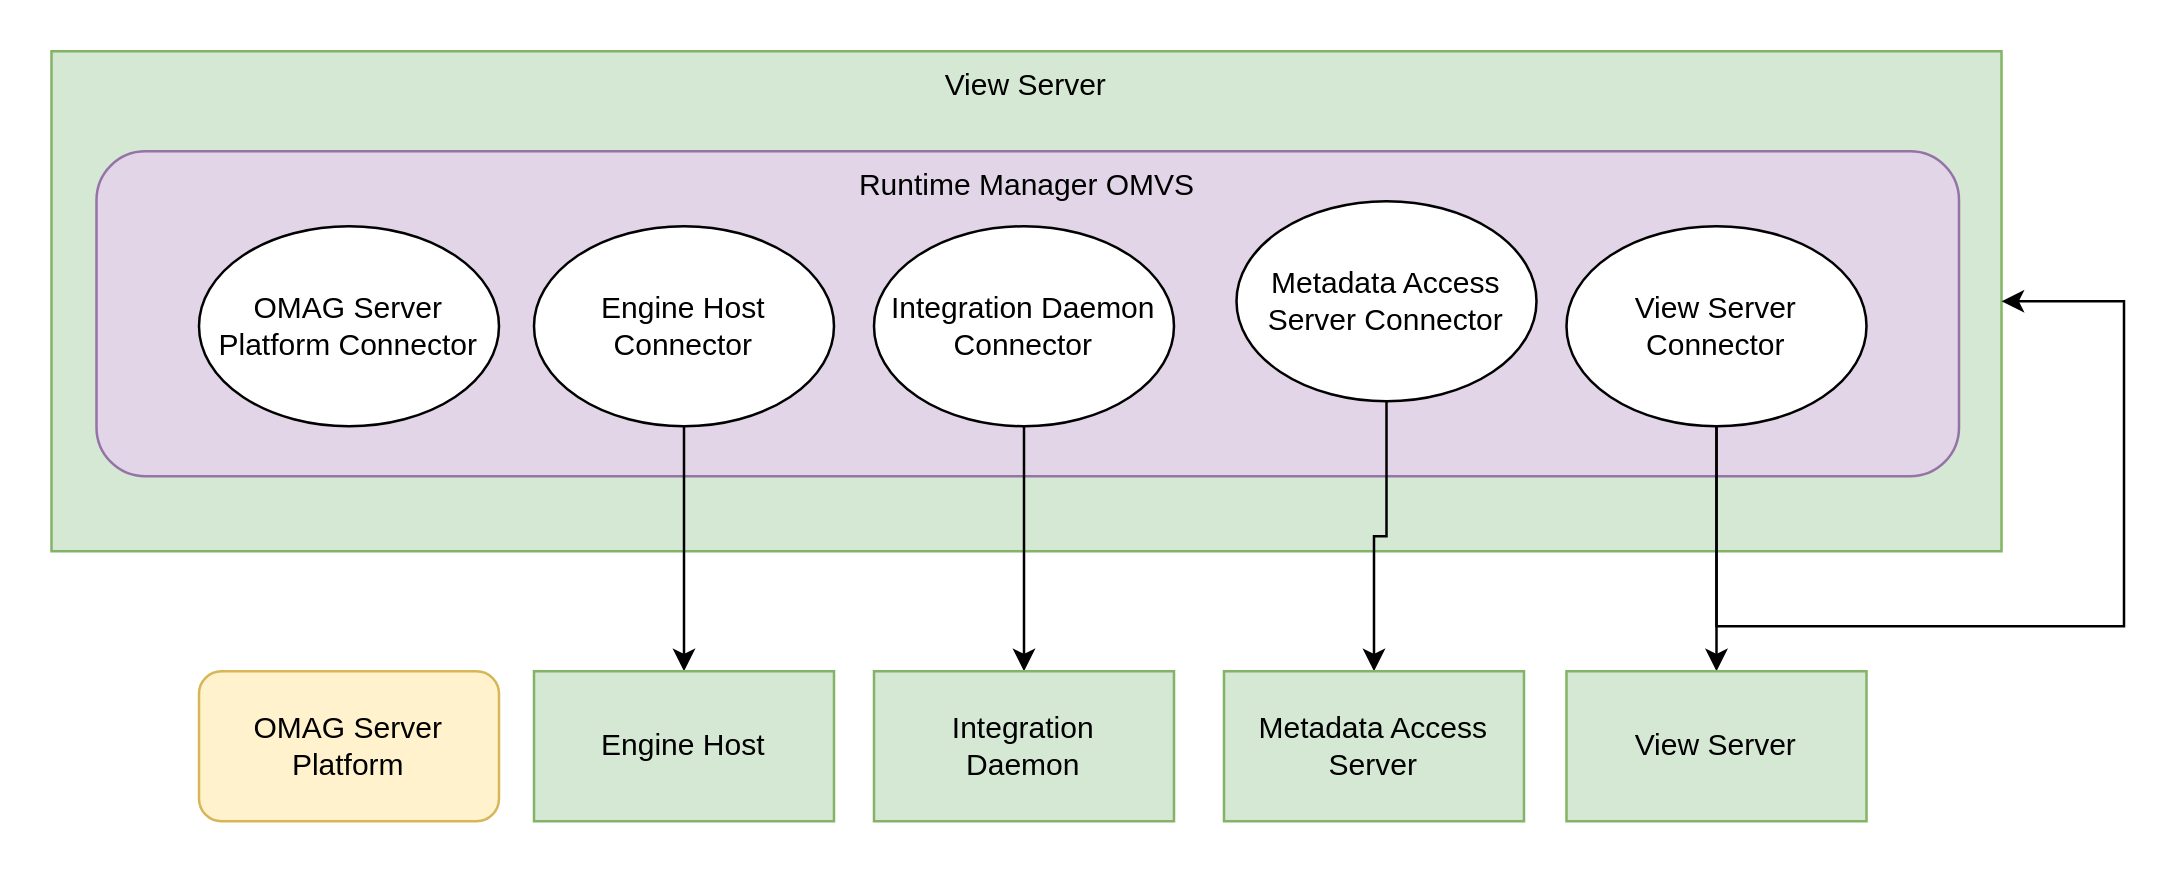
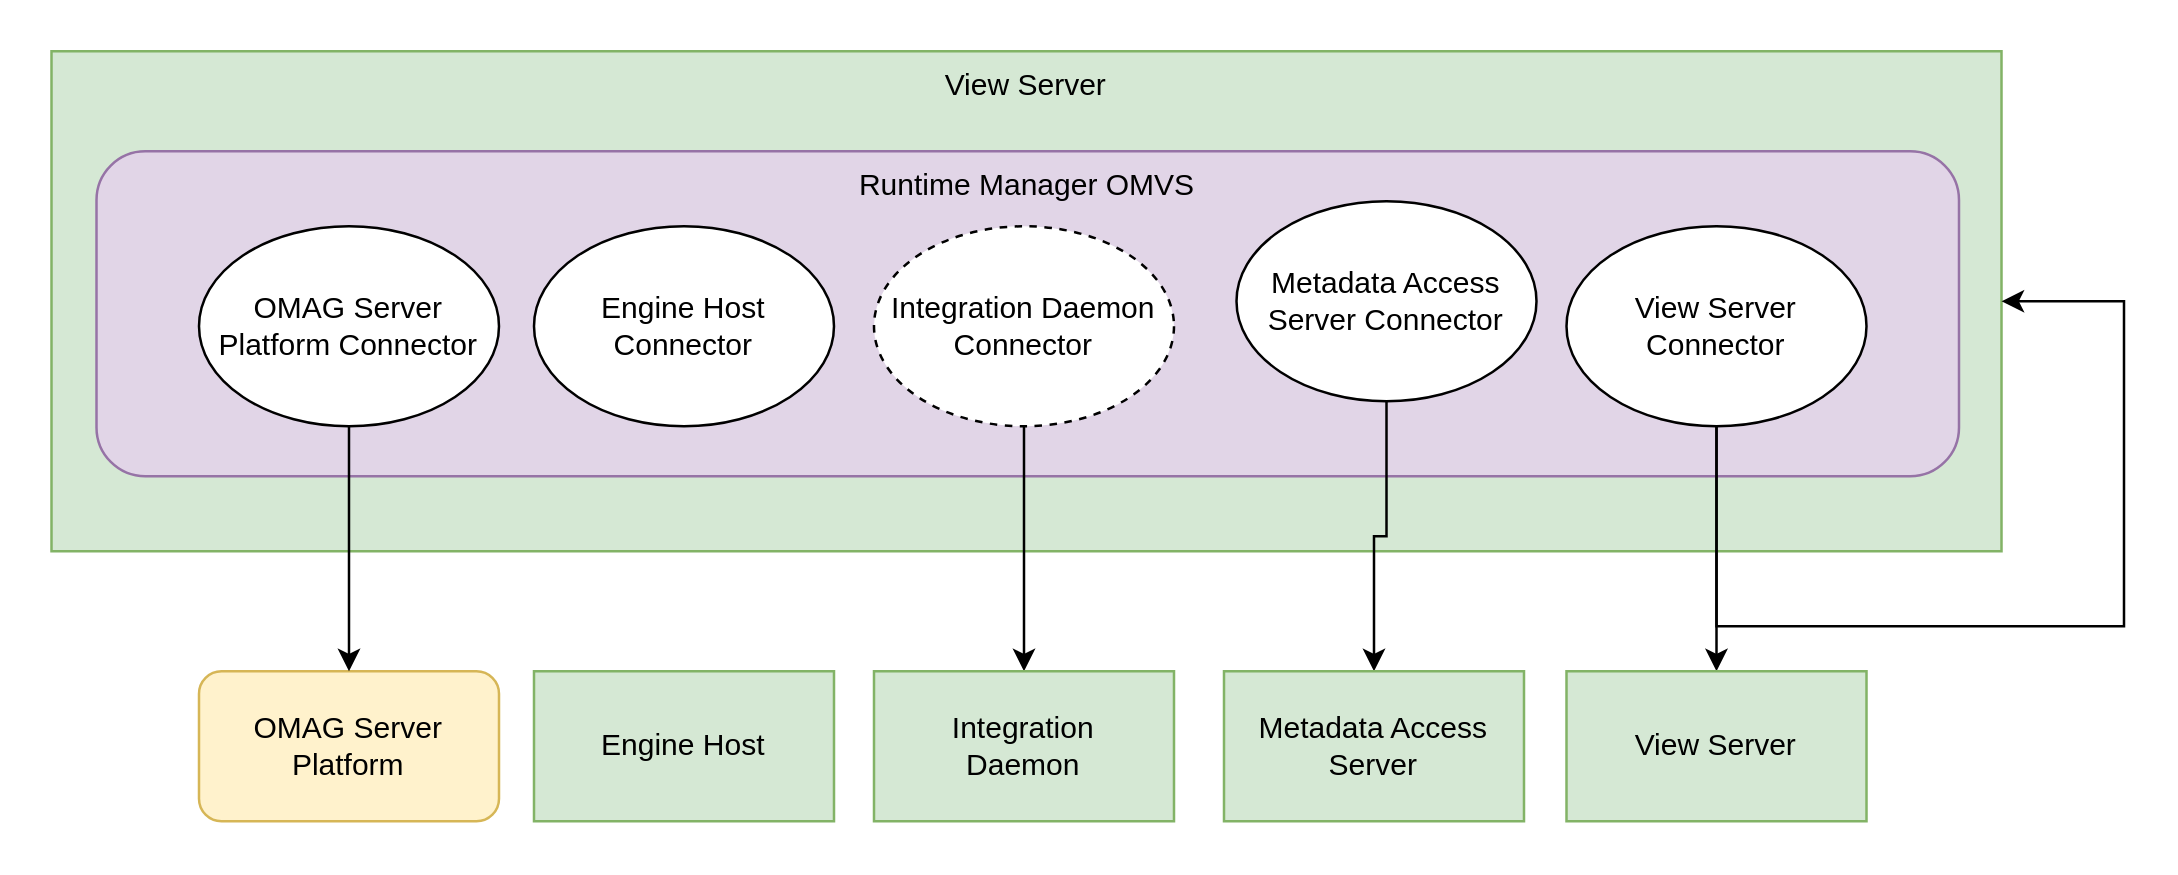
- <mxCell id="9" value="Integration Daemon Connector" style="ellipse;whiteSpace=wrap;html=1;" vertex="1" parent="1"><mxGeometry x="349" y="90" width="120" height="80" as="geometry" /></mxCell>
+ <mxCell id="9" value="Integration Daemon Connector" style="ellipse;whiteSpace=wrap;html=1;dashed=1;" vertex="1" parent="1"><mxGeometry x="349" y="90" width="120" height="80" as="geometry" /></mxCell>
+ <mxCell id="15" style="edgeStyle=orthogonalEdgeStyle;rounded=0;orthogonalLoop=1;jettySize=auto;html=1;exitX=0.5;exitY=1;exitDx=0;exitDy=0;" parent="1" source="5" target="4" edge="1"><mxGeometry relative="1" as="geometry" /></mxCell>
- <mxCell id="6" style="edgeStyle=orthogonalEdgeStyle;rounded=0;orthogonalLoop=1;jettySize=auto;html=1;exitX=0.5;exitY=1;exitDx=0;exitDy=0;" edge="1" parent="1" source="7" target="18"><mxGeometry relative="1" as="geometry" /></mxCell>
